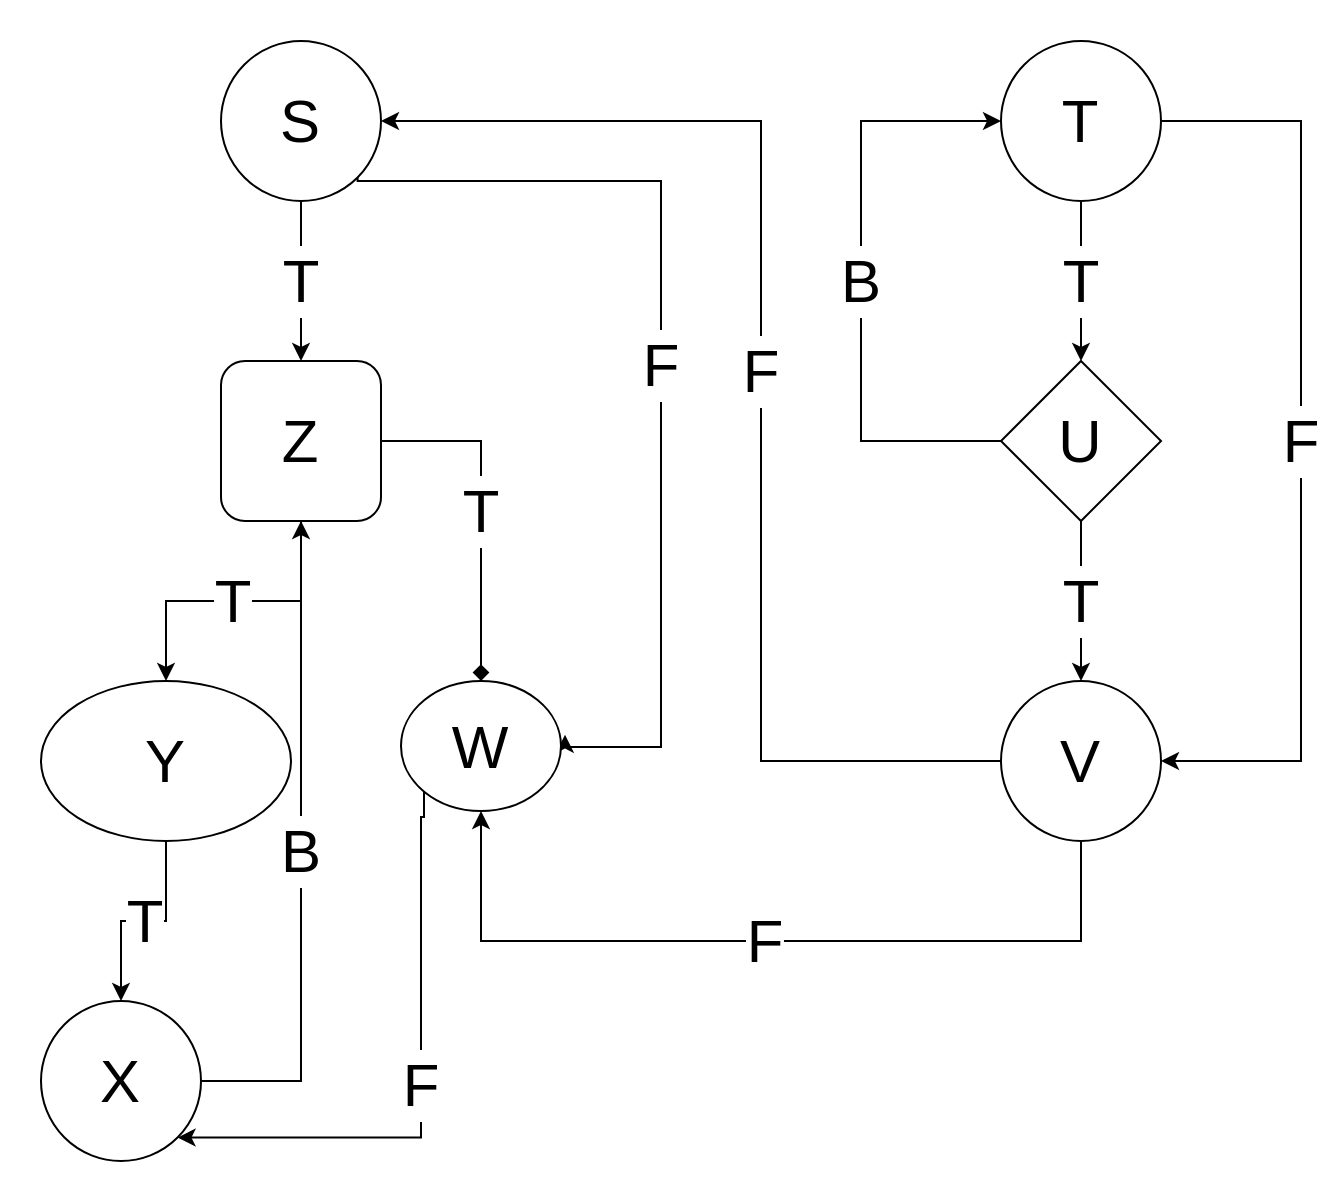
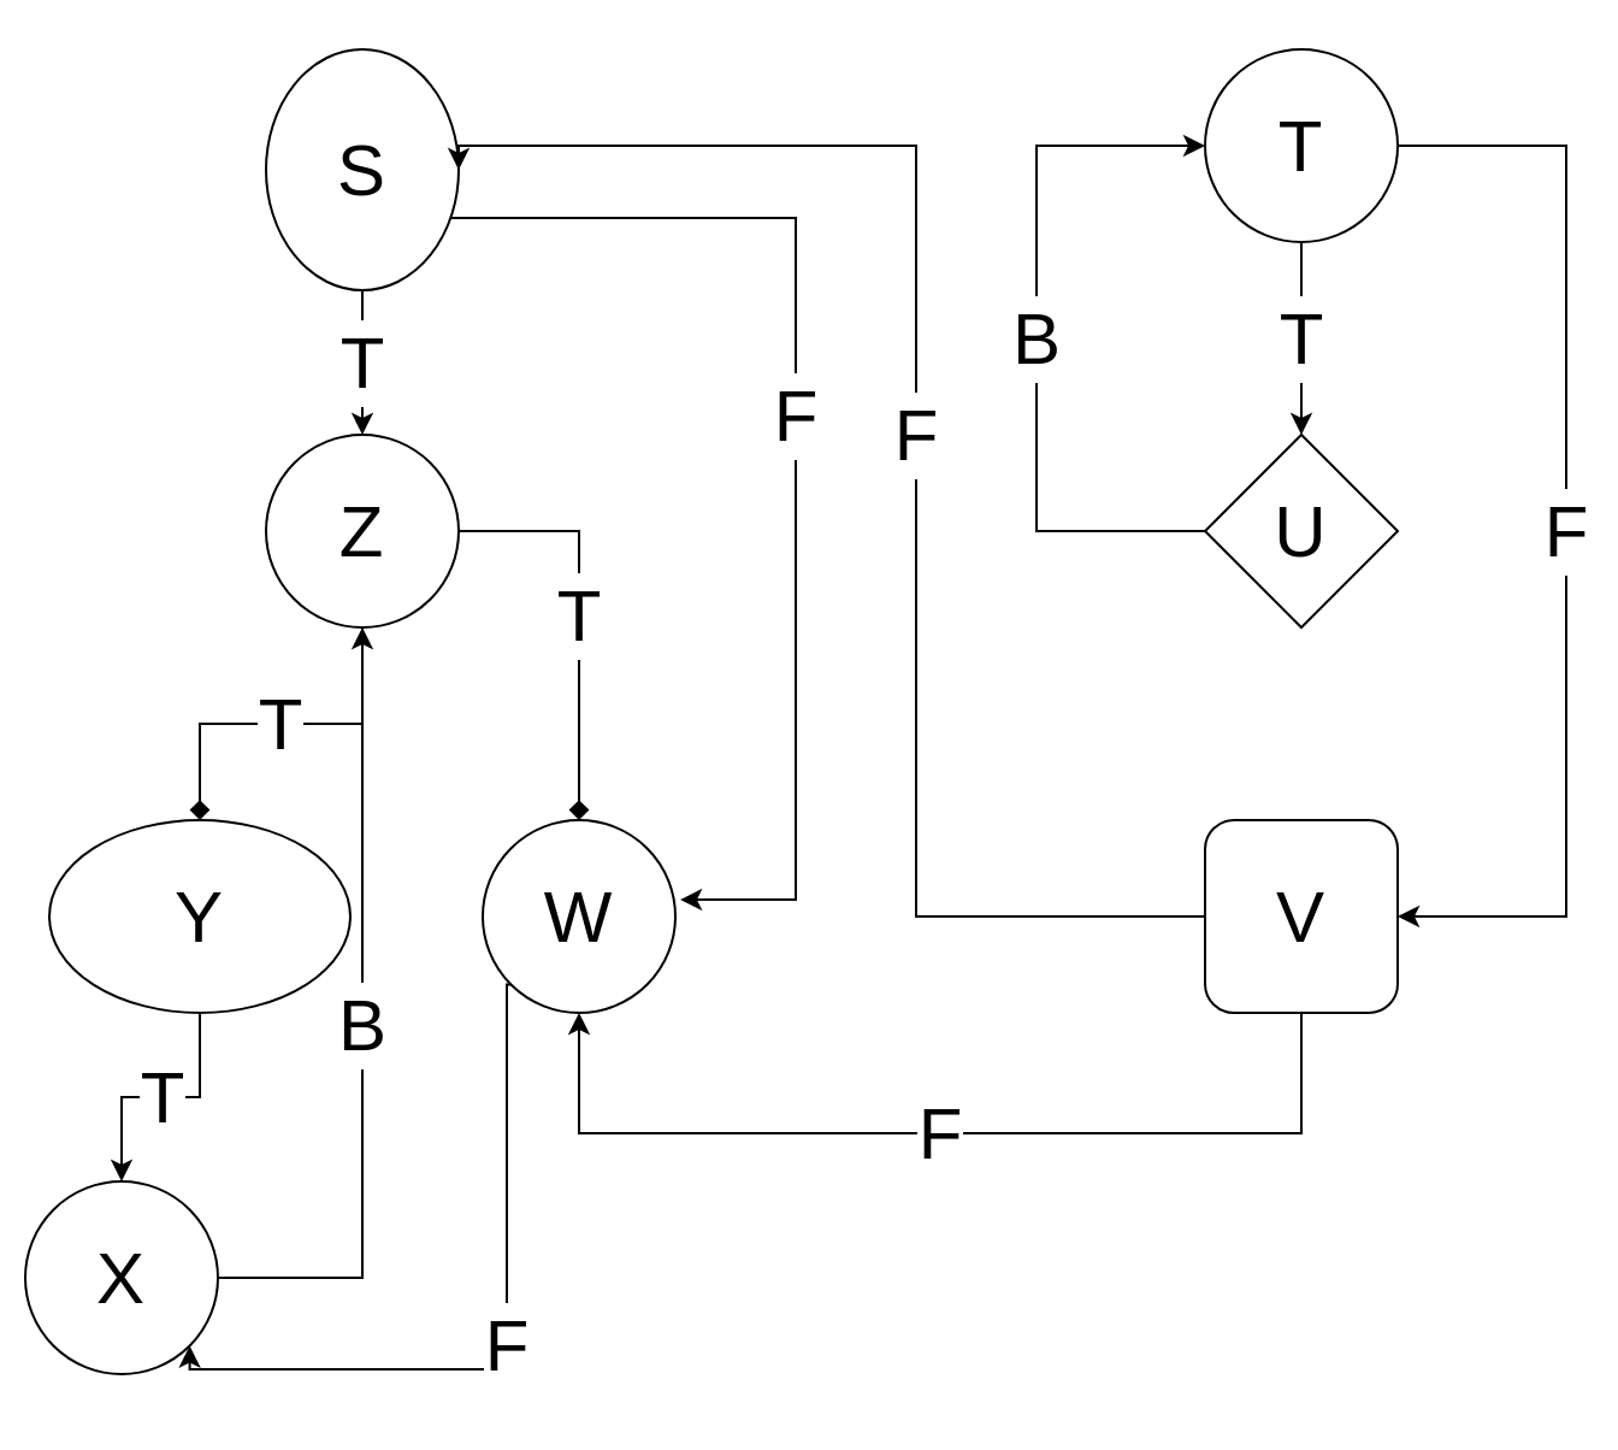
- <mxCell id="4" value="&lt;font style=&quot;font-size: 30px;&quot;&gt;S&lt;/font&gt;" style="ellipse;whiteSpace=wrap;html=1;aspect=fixed;" parent="1" vertex="1"><mxGeometry x="110" y="20" width="80" height="80" as="geometry" /></mxCell>
+ <mxCell id="4" value="&lt;font style=&quot;font-size: 30px;&quot;&gt;S&lt;/font&gt;" style="ellipse;whiteSpace=wrap;html=1;aspect=fixed;" parent="1" vertex="1"><mxGeometry x="110" y="20" width="80" height="100" as="geometry" /></mxCell>
- <mxCell id="7" value="Z" style="whiteSpace=wrap;html=1;aspect=fixed;fontSize=30;rounded=1;" parent="1" vertex="1"><mxGeometry x="110" y="180" width="80" height="80" as="geometry" /></mxCell>
+ <mxCell id="7" value="Z" style="ellipse;whiteSpace=wrap;html=1;aspect=fixed;fontSize=30;" parent="1" vertex="1"><mxGeometry x="110" y="180" width="80" height="80" as="geometry" /></mxCell>
- <mxCell id="17" value="T" style="edgeStyle=orthogonalEdgeStyle;rounded=0;orthogonalLoop=1;jettySize=auto;html=1;fontSize=30;" parent="1" source="19" target="22" edge="1"><mxGeometry relative="1" as="geometry" /></mxCell>
- <mxCell id="5" value="T" style="edgeStyle=orthogonalEdgeStyle;rounded=0;orthogonalLoop=1;jettySize=auto;html=1;fontSize=30;" parent="1" source="7" target="9" edge="1"><mxGeometry relative="1" as="geometry" /></mxCell>
+ <mxCell id="5" value="T" style="edgeStyle=orthogonalEdgeStyle;rounded=0;orthogonalLoop=1;jettySize=auto;html=1;fontSize=30;endArrow=diamond;" parent="1" source="7" target="9" edge="1"><mxGeometry relative="1" as="geometry" /></mxCell>
- <mxCell id="11" value="W" style="ellipse;whiteSpace=wrap;html=1;aspect=fixed;fontSize=30;" parent="1" vertex="1"><mxGeometry x="200" y="340" width="80" height="65" as="geometry" /></mxCell>
+ <mxCell id="11" value="W" style="ellipse;whiteSpace=wrap;html=1;aspect=fixed;fontSize=30;" parent="1" vertex="1"><mxGeometry x="200" y="340" width="80" height="80" as="geometry" /></mxCell>
- <mxCell id="22" value="&lt;font style=&quot;font-size: 30px;&quot;&gt;V&lt;/font&gt;" style="ellipse;whiteSpace=wrap;html=1;aspect=fixed;" parent="1" vertex="1"><mxGeometry x="500" y="340" width="80" height="80" as="geometry" /></mxCell>
+ <mxCell id="22" value="&lt;font style=&quot;font-size: 30px;&quot;&gt;V&lt;/font&gt;" style="whiteSpace=wrap;html=1;aspect=fixed;rounded=1;" parent="1" vertex="1"><mxGeometry x="500" y="340" width="80" height="80" as="geometry" /></mxCell>
- <mxCell id="13" value="X" style="ellipse;whiteSpace=wrap;html=1;aspect=fixed;fontSize=30;" parent="1" vertex="1"><mxGeometry x="20" y="500" width="80" height="80" as="geometry" /></mxCell>
+ <mxCell id="13" value="X" style="ellipse;whiteSpace=wrap;html=1;aspect=fixed;fontSize=30;" parent="1" vertex="1"><mxGeometry x="10" y="490" width="80" height="80" as="geometry" /></mxCell>
